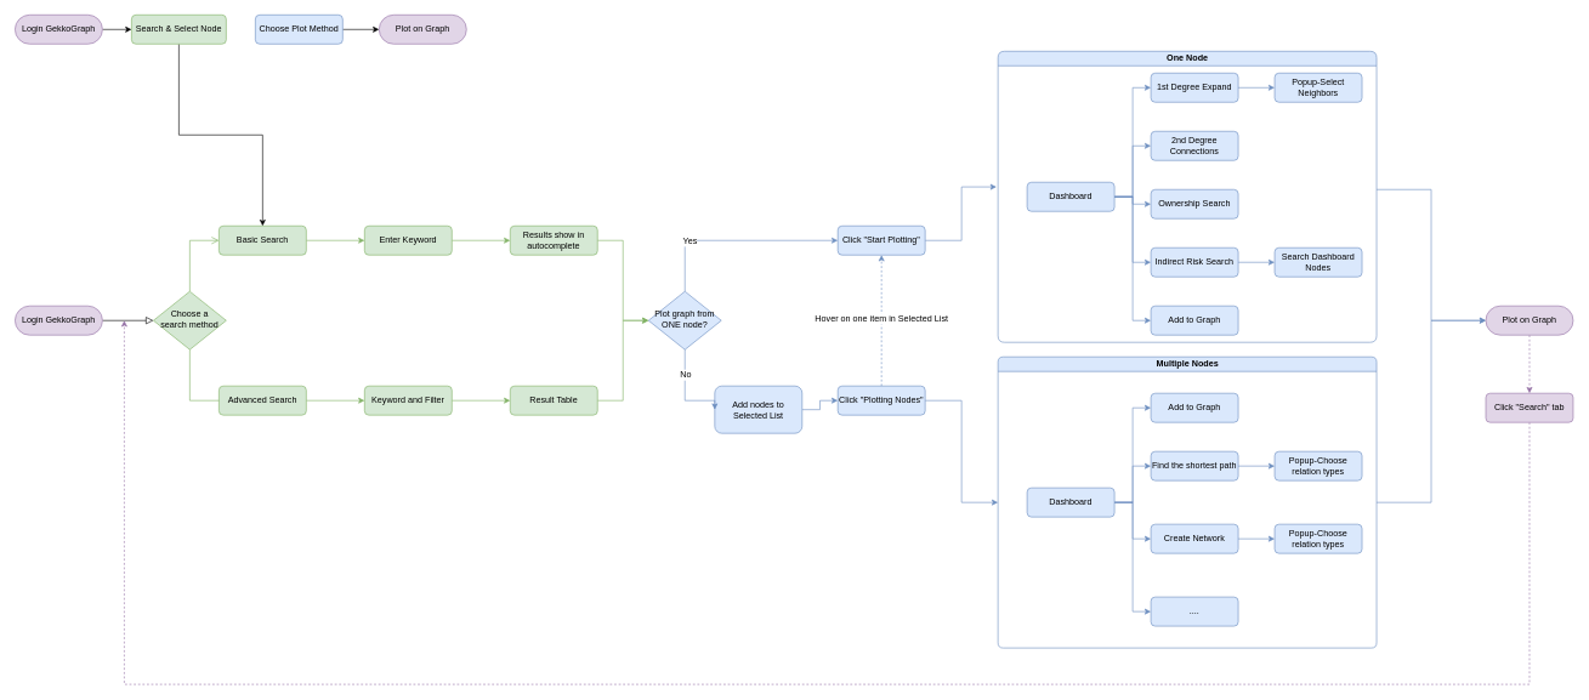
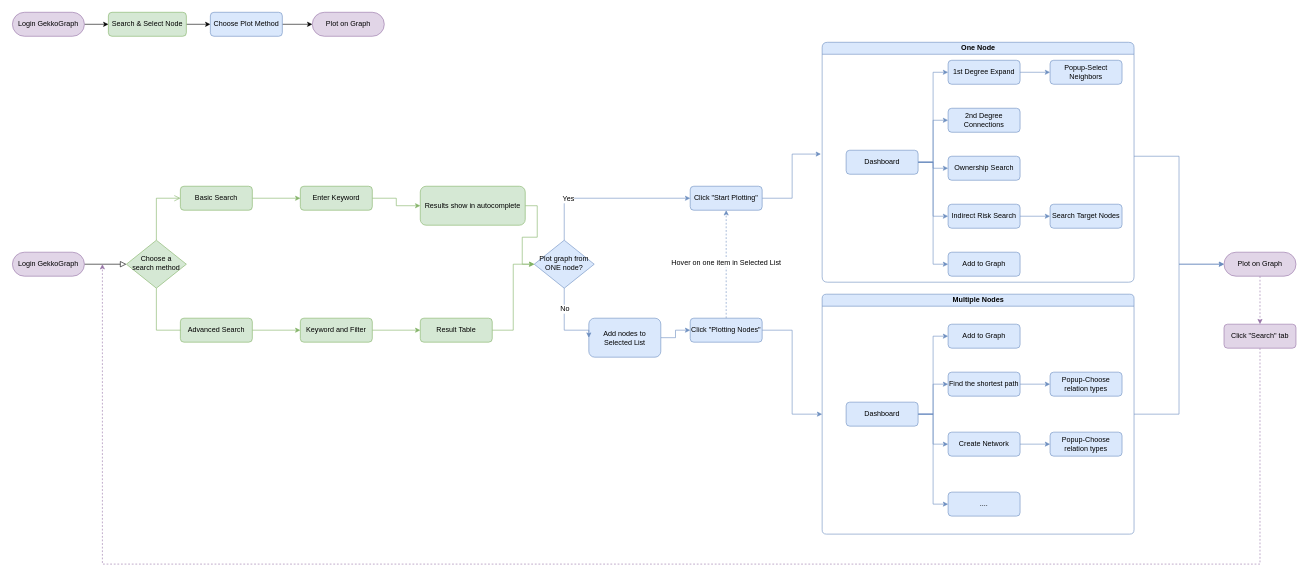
- <mxCell id="70" style="edgeStyle=orthogonalEdgeStyle;rounded=0;orthogonalLoop=1;jettySize=auto;html=1;fontSize=12;fontColor=#7EA6E0;" edge="1" parent="1" source="71" target="8"><mxGeometry relative="1" as="geometry" /></mxCell>
+ <mxCell id="70" style="edgeStyle=orthogonalEdgeStyle;rounded=0;orthogonalLoop=1;jettySize=auto;html=1;entryX=0;entryY=0.5;entryDx=0;entryDy=0;fontSize=12;fontColor=#7EA6E0;" edge="1" parent="1" source="71" target="73"><mxGeometry relative="1" as="geometry" /></mxCell>
- <mxCell id="14" value="Results show in autocomplete" style="rounded=1;whiteSpace=wrap;html=1;fontSize=12;glass=0;strokeWidth=1;shadow=0;fillColor=#d5e8d4;strokeColor=#82b366;" parent="1" vertex="1"><mxGeometry x="700" y="310" width="120" height="40" as="geometry" /></mxCell>
+ <mxCell id="14" value="Results show in autocomplete" style="rounded=1;whiteSpace=wrap;html=1;fontSize=12;glass=0;strokeWidth=1;shadow=0;fillColor=#d5e8d4;strokeColor=#82b366;" parent="1" vertex="1"><mxGeometry x="700" y="310" width="175" height="65" as="geometry" /></mxCell>
- <mxCell id="46" value="Search Dashboard Nodes" style="rounded=1;whiteSpace=wrap;html=1;fontSize=12;glass=0;strokeWidth=1;shadow=0;fillColor=#dae8fc;strokeColor=#6c8ebf;" parent="33" vertex="1"><mxGeometry x="380" y="270" width="120" height="40" as="geometry" /></mxCell>
+ <mxCell id="46" value="Search Target Nodes" style="rounded=1;whiteSpace=wrap;html=1;fontSize=12;glass=0;strokeWidth=1;shadow=0;fillColor=#dae8fc;strokeColor=#6c8ebf;" parent="33" vertex="1"><mxGeometry x="380" y="270" width="120" height="40" as="geometry" /></mxCell>
